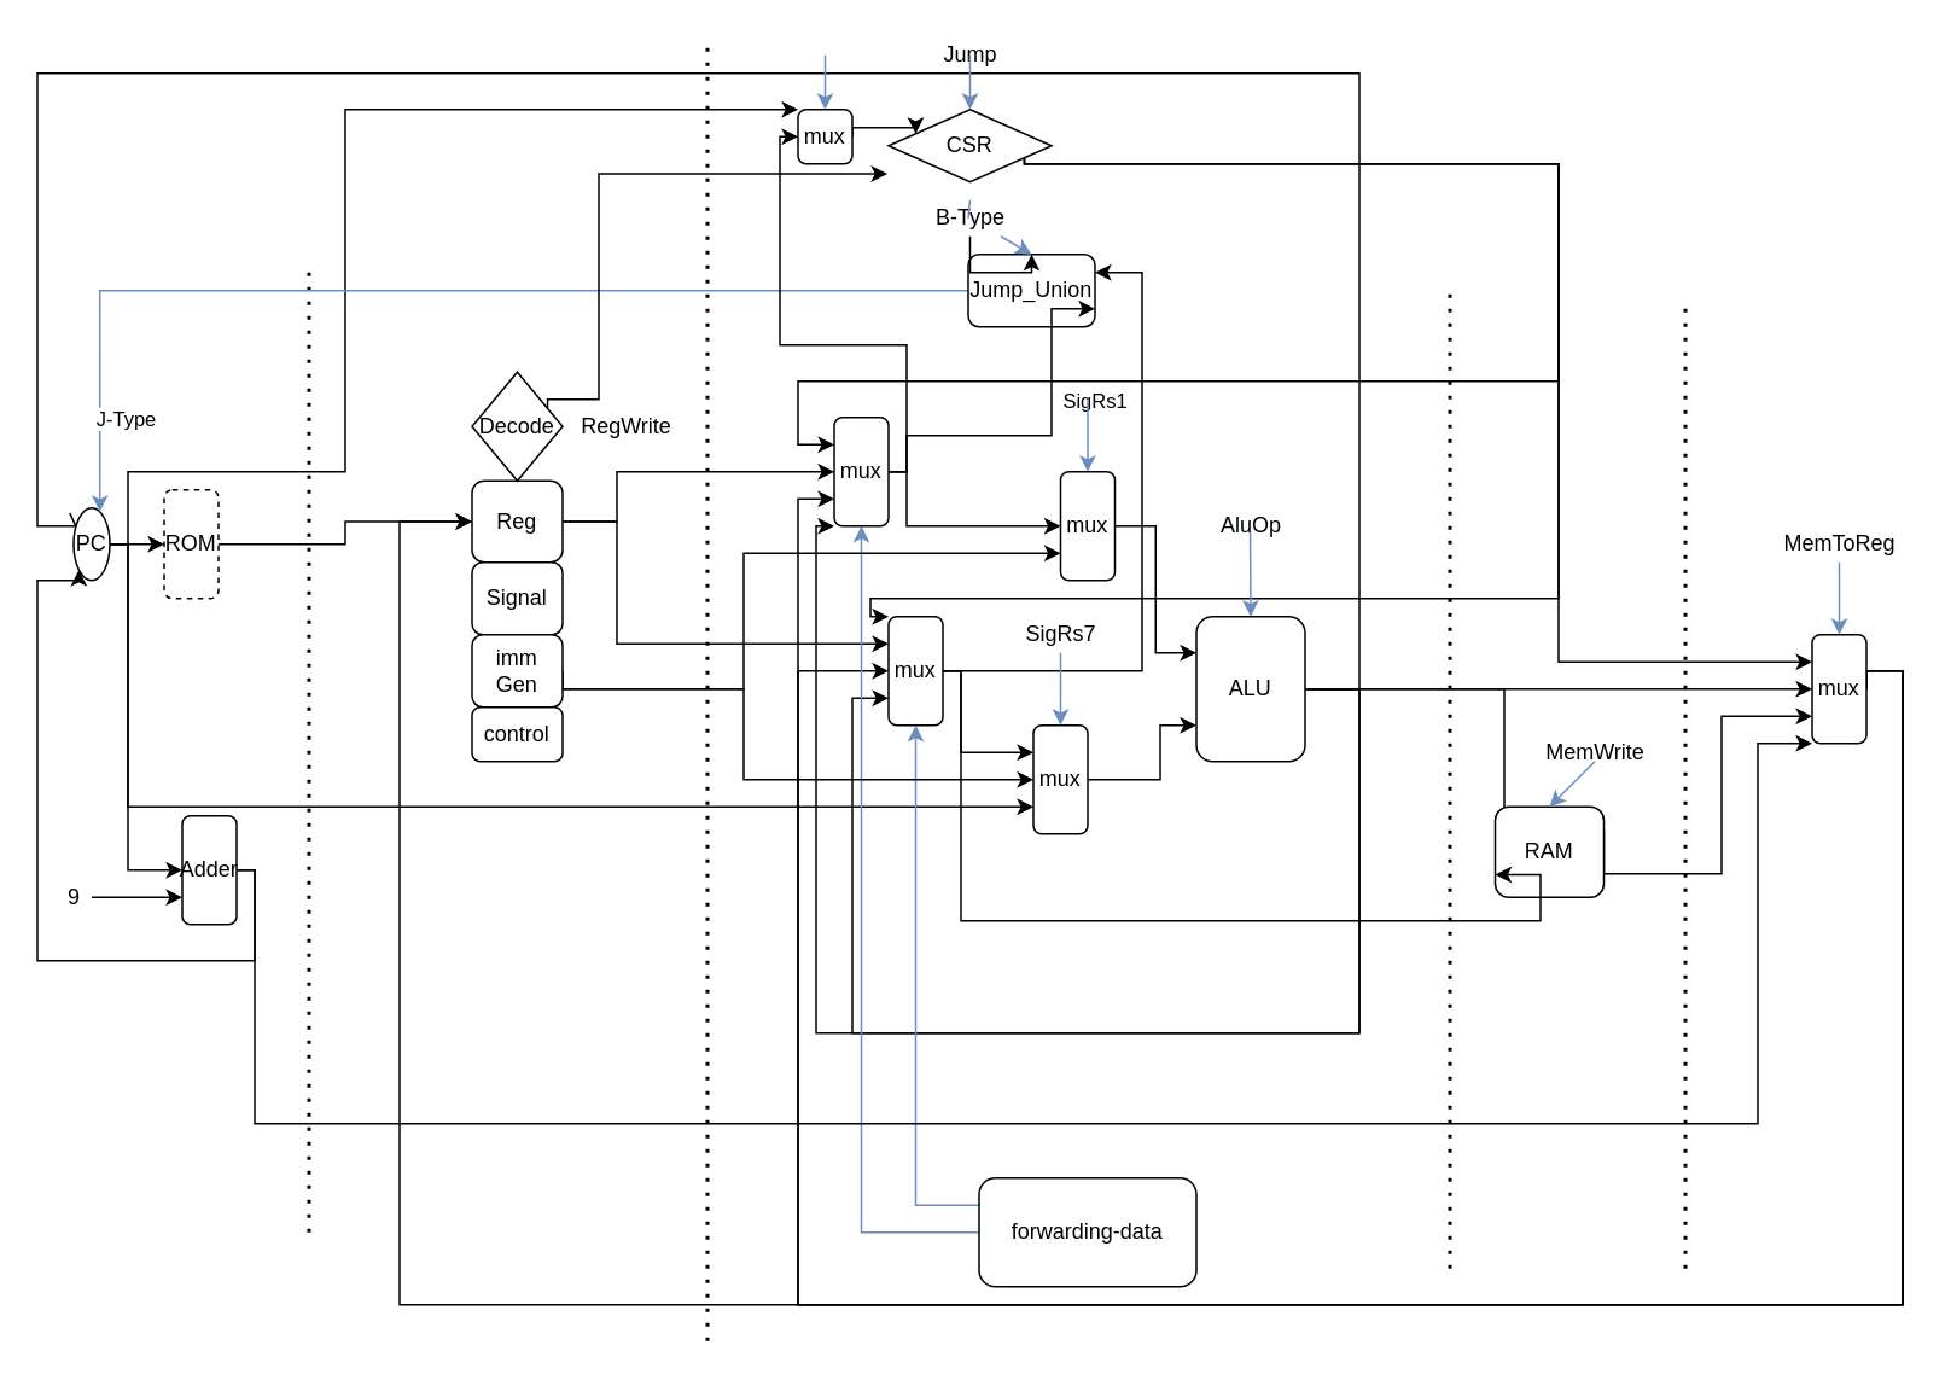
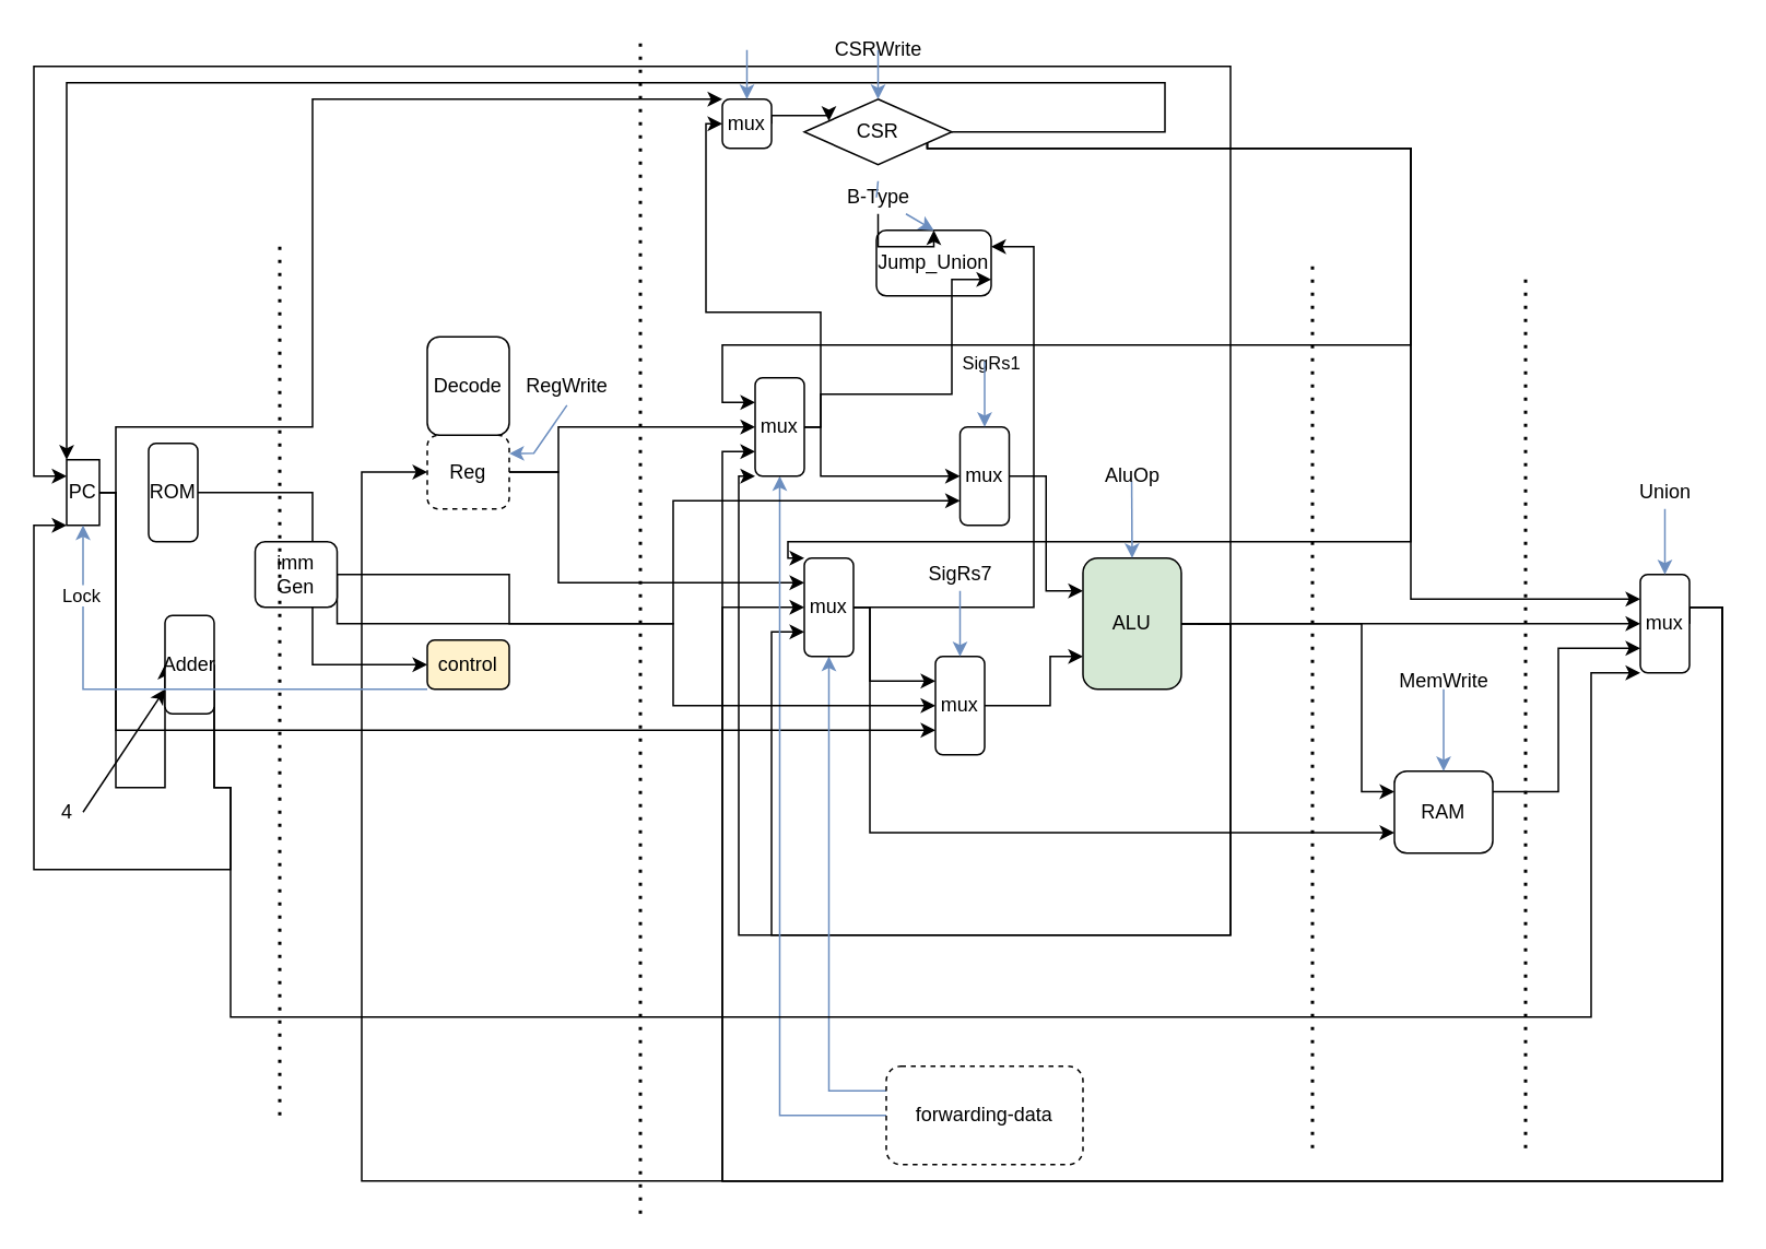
- <mxCell id="74" value="Jump" style="text;html=1;align=center;verticalAlign=middle;resizable=0;points=[];autosize=1;strokeColor=none;fillColor=none;" vertex="1" parent="1"><mxGeometry x="500" y="20" width="70" height="20" as="geometry" /></mxCell>
+ <mxCell id="74" value="CSRWrite" style="text;html=1;align=center;verticalAlign=middle;resizable=0;points=[];autosize=1;strokeColor=none;fillColor=none;" vertex="1" parent="1"><mxGeometry x="500" y="20" width="70" height="20" as="geometry" /></mxCell>
+ <mxCell id="31" style="edgeStyle=orthogonalEdgeStyle;rounded=0;orthogonalLoop=1;jettySize=auto;html=1;entryX=0;entryY=0;entryDx=0;entryDy=0;exitX=1;exitY=0.5;exitDx=0;exitDy=0;" parent="1" source="35" target="12" edge="1"><mxGeometry relative="1" as="geometry"><mxPoint x="70" y="60" as="targetPoint" /><Array as="points"><mxPoint x="710" y="80" /><mxPoint x="710" y="50" /><mxPoint x="40" y="50" /></Array><mxPoint x="640" y="80" as="sourcePoint" /></mxGeometry></mxCell>
- <mxCell id="85" style="edgeStyle=orthogonalEdgeStyle;rounded=0;orthogonalLoop=1;jettySize=auto;html=1;exitX=1;exitY=0.25;exitDx=0;exitDy=0;entryX=-0.007;entryY=0.888;entryDx=0;entryDy=0;entryPerimeter=0;" edge="1" parent="1" source="86" target="35"><mxGeometry relative="1" as="geometry"><Array as="points"><mxPoint x="330" y="220" /><mxPoint x="330" y="96" /></Array></mxGeometry></mxCell>
- <mxCell id="60" style="edgeStyle=orthogonalEdgeStyle;rounded=0;orthogonalLoop=1;jettySize=auto;html=1;exitX=0;exitY=0.5;exitDx=0;exitDy=0;fillColor=#dae8fc;strokeColor=#6c8ebf;entryX=0.75;entryY=0;entryDx=0;entryDy=0;" parent="1" source="62" target="12" edge="1"><mxGeometry relative="1" as="geometry"><mxPoint x="60" y="250" as="targetPoint" /><Array as="points"><mxPoint x="55" y="160" /></Array></mxGeometry></mxCell>
- <mxCell id="61" value="J-Type" style="edgeLabel;html=1;align=center;verticalAlign=middle;resizable=0;points=[];" vertex="1" connectable="0" parent="60"><mxGeometry x="0.541" y="-6" relative="1" as="geometry"><mxPoint x="-2" y="76" as="offset" /></mxGeometry></mxCell>
- <mxCell id="86" value="Decode" style="rhombus;whiteSpace=wrap;html=1;" vertex="1" parent="1"><mxGeometry x="260" y="205" width="50" height="60" as="geometry" /></mxCell>
+ <mxCell id="86" value="Decode" style="rounded=1;whiteSpace=wrap;html=1;" vertex="1" parent="1"><mxGeometry x="260" y="205" width="50" height="60" as="geometry" /></mxCell>
+ <mxCell id="47" value="" style="endArrow=classic;html=1;rounded=0;entryX=1;entryY=0.25;entryDx=0;entryDy=0;fillColor=#dae8fc;strokeColor=#6c8ebf;exitX=0.503;exitY=1.086;exitDx=0;exitDy=0;exitPerimeter=0;" parent="1" target="23" edge="1" source="71"><mxGeometry width="50" height="50" relative="1" as="geometry"><mxPoint x="285" y="230" as="sourcePoint" /><mxPoint x="340.29" y="270" as="targetPoint" /><Array as="points"><mxPoint x="325" y="276" /></Array></mxGeometry></mxCell>
- <mxCell id="19" style="edgeStyle=orthogonalEdgeStyle;rounded=0;orthogonalLoop=1;jettySize=auto;html=1;exitX=1;exitY=0.5;exitDx=0;exitDy=0;" parent="1" source="20" target="23" edge="1"><mxGeometry relative="1" as="geometry" /></mxCell>
+ <mxCell id="19" style="edgeStyle=orthogonalEdgeStyle;rounded=0;orthogonalLoop=1;jettySize=auto;html=1;exitX=1;exitY=0.5;exitDx=0;exitDy=0;entryX=0;entryY=0.5;entryDx=0;entryDy=0;" parent="1" source="20" target="77" edge="1"><mxGeometry relative="1" as="geometry" /></mxCell>
- <mxCell id="23" value="Reg" style="rounded=1;whiteSpace=wrap;html=1;" parent="1" vertex="1"><mxGeometry x="260" y="265" width="50" height="45" as="geometry" /></mxCell>
+ <mxCell id="23" value="Reg" style="rounded=1;whiteSpace=wrap;html=1;dashed=1;" parent="1" vertex="1"><mxGeometry x="260" y="265" width="50" height="45" as="geometry" /></mxCell>
- <mxCell id="6" style="edgeStyle=orthogonalEdgeStyle;rounded=0;orthogonalLoop=1;jettySize=auto;html=1;exitX=1;exitY=0.5;exitDx=0;exitDy=0;entryX=0;entryY=0.25;entryDx=0;entryDy=0;endArrow=open;" parent="1" source="7" target="12" edge="1"><mxGeometry relative="1" as="geometry"><Array as="points"><mxPoint x="750" y="380" /><mxPoint x="750" y="40" /><mxPoint x="20" y="40" /><mxPoint x="20" y="290" /></Array></mxGeometry></mxCell>
+ <mxCell id="6" style="edgeStyle=orthogonalEdgeStyle;rounded=0;orthogonalLoop=1;jettySize=auto;html=1;exitX=1;exitY=0.5;exitDx=0;exitDy=0;entryX=0;entryY=0.25;entryDx=0;entryDy=0;" parent="1" source="7" target="12" edge="1"><mxGeometry relative="1" as="geometry"><Array as="points"><mxPoint x="750" y="380" /><mxPoint x="750" y="40" /><mxPoint x="20" y="40" /><mxPoint x="20" y="290" /></Array></mxGeometry></mxCell>
- <mxCell id="12" value="PC" style="ellipse;whiteSpace=wrap;html=1;" parent="1" vertex="1"><mxGeometry x="40" y="280" width="20" height="40" as="geometry" /></mxCell>
+ <mxCell id="12" value="PC" style="whiteSpace=wrap;html=1;" parent="1" vertex="1"><mxGeometry x="40" y="280" width="20" height="40" as="geometry" /></mxCell>
- <mxCell id="8" style="edgeStyle=orthogonalEdgeStyle;rounded=0;orthogonalLoop=1;jettySize=auto;html=1;exitX=1;exitY=0.5;exitDx=0;exitDy=0;entryX=0;entryY=0.5;entryDx=0;entryDy=0;" parent="1" source="12" target="20" edge="1"><mxGeometry relative="1" as="geometry" /></mxCell>
- <mxCell id="20" value="ROM" style="rounded=1;whiteSpace=wrap;html=1;dashed=1;" parent="1" vertex="1"><mxGeometry x="90" y="270" width="30" height="60" as="geometry" /></mxCell>
+ <mxCell id="20" value="ROM" style="rounded=1;whiteSpace=wrap;html=1;" parent="1" vertex="1"><mxGeometry x="90" y="270" width="30" height="60" as="geometry" /></mxCell>
- <mxCell id="69" value="MemToReg" style="text;html=1;align=center;verticalAlign=middle;resizable=0;points=[];autosize=1;strokeColor=none;fillColor=none;" vertex="1" parent="1"><mxGeometry x="975" y="290" width="80" height="20" as="geometry" /></mxCell>
+ <mxCell id="69" value="Union" style="text;html=1;align=center;verticalAlign=middle;resizable=0;points=[];autosize=1;strokeColor=none;fillColor=none;" vertex="1" parent="1"><mxGeometry x="975" y="290" width="80" height="20" as="geometry" /></mxCell>
- <mxCell id="36" value="Signal" style="rounded=1;whiteSpace=wrap;html=1;" parent="1" vertex="1"><mxGeometry x="260" y="310" width="50" height="40" as="geometry" /></mxCell>
- <mxCell id="39" value="imm&lt;br&gt;Gen" style="rounded=1;whiteSpace=wrap;html=1;" parent="1" vertex="1"><mxGeometry x="260" y="350" width="50" height="40" as="geometry" /></mxCell>
+ <mxCell id="39" value="imm&lt;br&gt;Gen" style="rounded=1;whiteSpace=wrap;html=1;" parent="1" vertex="1"><mxGeometry x="155" y="330" width="50" height="40" as="geometry" /></mxCell>
- <mxCell id="7" value="ALU" style="rounded=1;whiteSpace=wrap;html=1;" parent="1" vertex="1"><mxGeometry x="660" y="340" width="60" height="80" as="geometry" /></mxCell>
+ <mxCell id="7" value="ALU" style="rounded=1;whiteSpace=wrap;html=1;fillColor=#d5e8d4;" parent="1" vertex="1"><mxGeometry x="660" y="340" width="60" height="80" as="geometry" /></mxCell>
- <mxCell id="77" value="control" style="rounded=1;whiteSpace=wrap;html=1;" parent="1" vertex="1"><mxGeometry x="260" y="390" width="50" height="30" as="geometry" /></mxCell>
+ <mxCell id="77" value="control" style="rounded=1;whiteSpace=wrap;html=1;fillColor=#fff2cc;" parent="1" vertex="1"><mxGeometry x="260" y="390" width="50" height="30" as="geometry" /></mxCell>
+ <mxCell id="78" value="" style="endArrow=classic;html=1;rounded=0;exitX=0;exitY=1;exitDx=0;exitDy=0;entryX=0.5;entryY=1;entryDx=0;entryDy=0;fillColor=#dae8fc;strokeColor=#6c8ebf;" edge="1" parent="1" source="77" target="12"><mxGeometry width="50" height="50" relative="1" as="geometry"><mxPoint x="640" y="380" as="sourcePoint" /><mxPoint x="690" y="330" as="targetPoint" /><Array as="points"><mxPoint x="50" y="420" /></Array></mxGeometry></mxCell>
+ <mxCell id="79" value="Lock" style="edgeLabel;html=1;align=center;verticalAlign=middle;resizable=0;points=[];" vertex="1" connectable="0" parent="78"><mxGeometry x="0.731" y="2" relative="1" as="geometry"><mxPoint as="offset" /></mxGeometry></mxCell>
- <mxCell id="14" value="RAM" style="rounded=1;whiteSpace=wrap;html=1;" parent="1" vertex="1"><mxGeometry x="825" y="445" width="60" height="50" as="geometry" /></mxCell>
+ <mxCell id="14" value="RAM" style="rounded=1;whiteSpace=wrap;html=1;" parent="1" vertex="1"><mxGeometry x="850" y="470" width="60" height="50" as="geometry" /></mxCell>
- <mxCell id="56" value="Adder" style="rounded=1;whiteSpace=wrap;html=1;" parent="1" vertex="1"><mxGeometry x="100" y="450" width="30" height="60" as="geometry" /></mxCell>
+ <mxCell id="56" value="Adder" style="rounded=1;whiteSpace=wrap;html=1;" parent="1" vertex="1"><mxGeometry x="100" y="375" width="30" height="60" as="geometry" /></mxCell>
- <mxCell id="58" value="9" style="text;html=1;align=center;verticalAlign=middle;resizable=0;points=[];autosize=1;strokeColor=none;fillColor=none;" parent="1" vertex="1"><mxGeometry x="30" y="485" width="20" height="20" as="geometry" /></mxCell>
+ <mxCell id="58" value="4" style="text;html=1;align=center;verticalAlign=middle;resizable=0;points=[];autosize=1;strokeColor=none;fillColor=none;" parent="1" vertex="1"><mxGeometry x="30" y="485" width="20" height="20" as="geometry" /></mxCell>
- <mxCell id="29" value="forwarding-data" style="rounded=1;whiteSpace=wrap;html=1;" parent="1" vertex="1"><mxGeometry x="540" y="650" width="120" height="60" as="geometry" /></mxCell>
+ <mxCell id="29" value="forwarding-data" style="rounded=1;whiteSpace=wrap;html=1;dashed=1;" parent="1" vertex="1"><mxGeometry x="540" y="650" width="120" height="60" as="geometry" /></mxCell>
